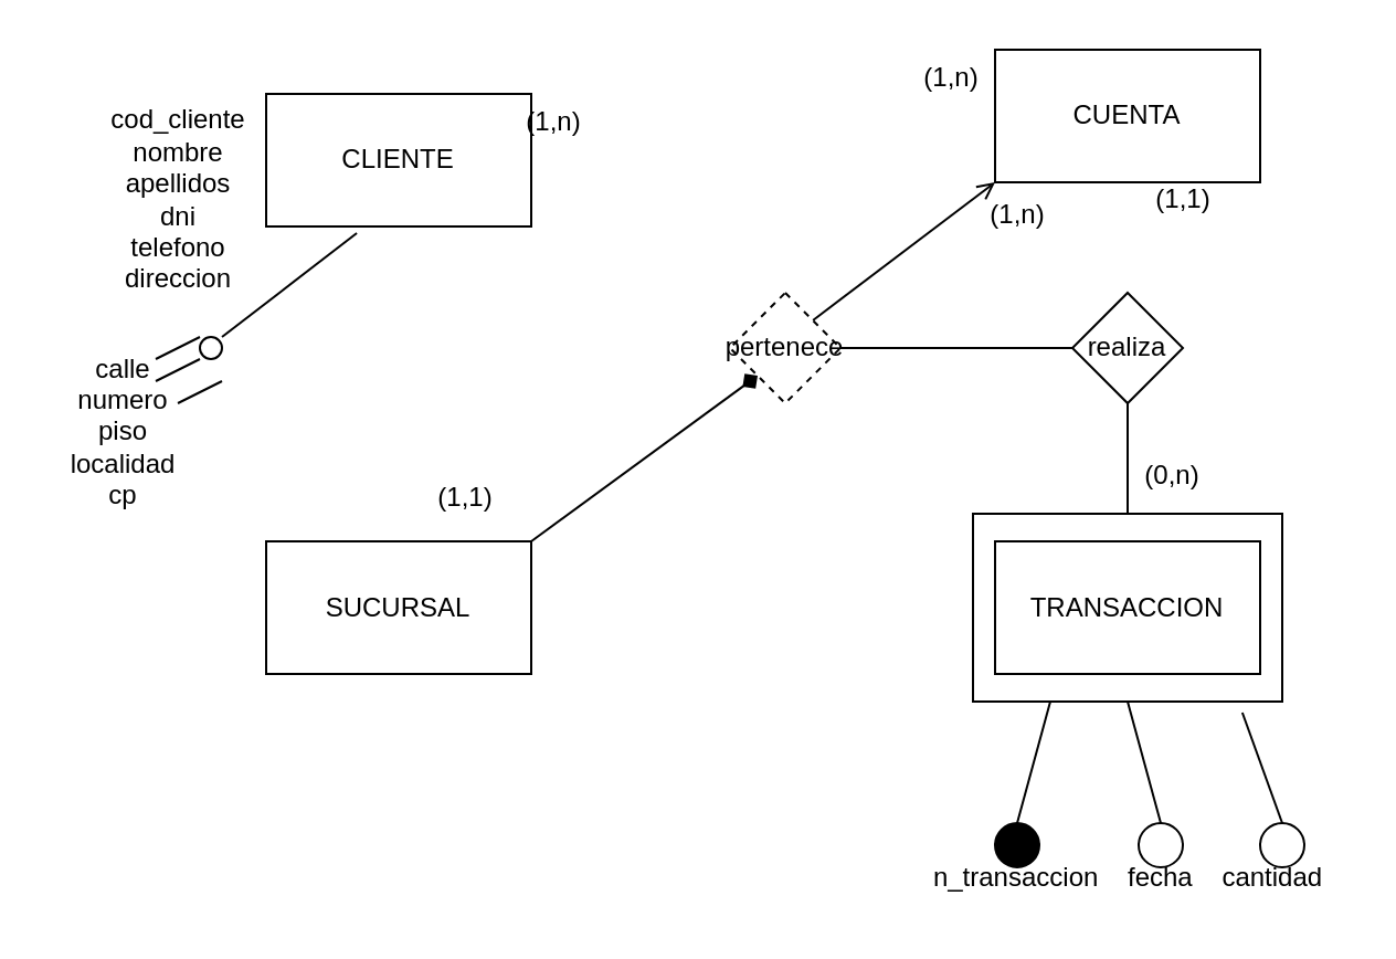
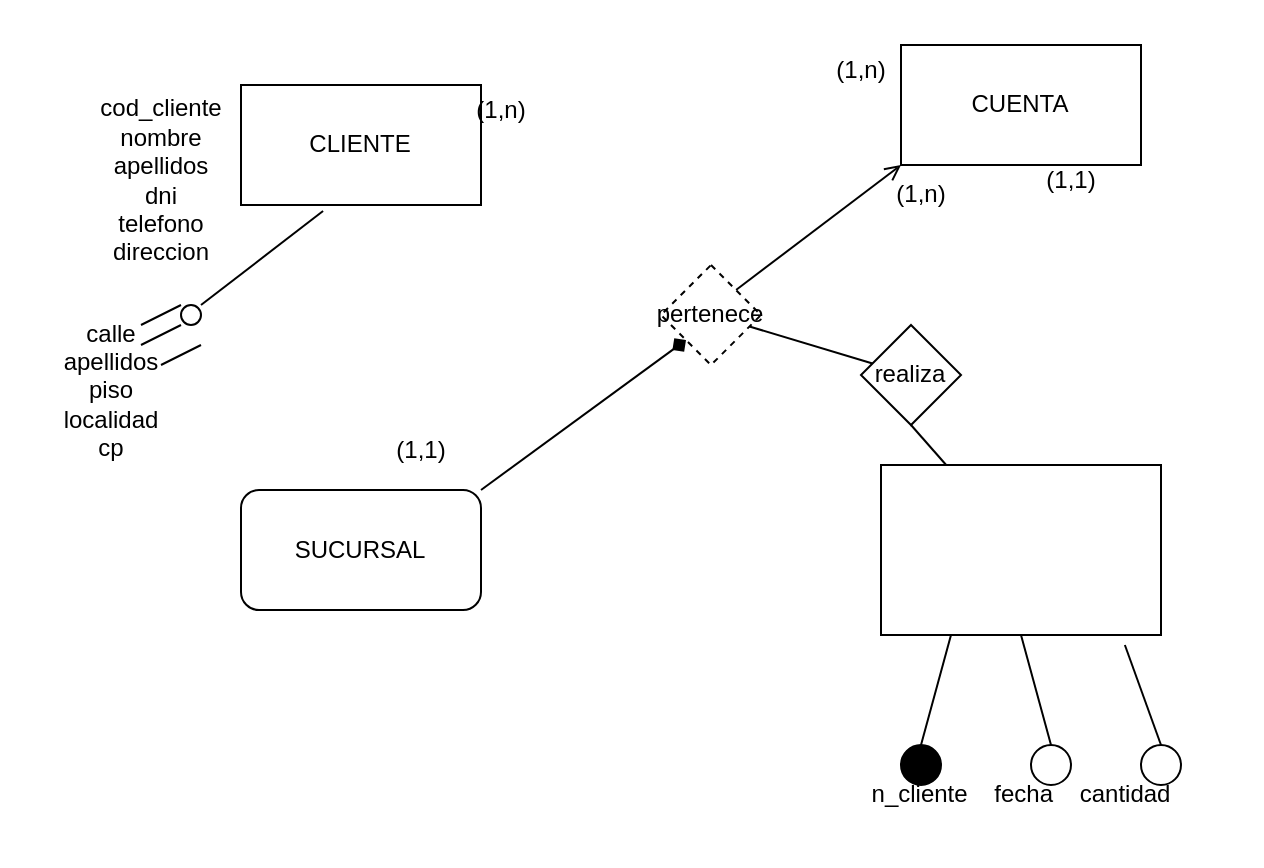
- <mxCell id="9" value="realiza" style="rhombus;whiteSpace=wrap;html=1;" vertex="1" parent="1"><mxGeometry x="485" y="132" width="50" height="50" as="geometry" /></mxCell>
+ <mxCell id="9" value="realiza" style="rhombus;whiteSpace=wrap;html=1;" vertex="1" parent="1"><mxGeometry x="430" y="162" width="50" height="50" as="geometry" /></mxCell>
- <mxCell id="23" value="calle&lt;div&gt;numero&lt;/div&gt;&lt;div&gt;piso&lt;/div&gt;&lt;div&gt;localidad&lt;/div&gt;&lt;div&gt;cp&lt;/div&gt;" style="text;html=1;align=center;verticalAlign=middle;resizable=0;points=[];autosize=1;strokeColor=none;fillColor=none;" vertex="1" parent="1"><mxGeometry x="20" y="150" width="70" height="90" as="geometry" /></mxCell>
+ <mxCell id="23" value="calle&lt;div&gt;apellidos&lt;/div&gt;&lt;div&gt;piso&lt;/div&gt;&lt;div&gt;localidad&lt;/div&gt;&lt;div&gt;cp&lt;/div&gt;" style="text;html=1;align=center;verticalAlign=middle;resizable=0;points=[];autosize=1;strokeColor=none;fillColor=none;" vertex="1" parent="1"><mxGeometry x="20" y="150" width="70" height="90" as="geometry" /></mxCell>
- <mxCell id="27" value="(0,n)" style="text;html=1;align=center;verticalAlign=middle;resizable=0;points=[];autosize=1;strokeColor=none;fillColor=none;" vertex="1" parent="1"><mxGeometry x="505" y="200" width="50" height="30" as="geometry" /></mxCell>
- <mxCell id="4" value="SUCURSAL" style="whiteSpace=wrap;html=1;" vertex="1" parent="1"><mxGeometry x="120" y="244.5" width="120" height="60" as="geometry" /></mxCell>
+ <mxCell id="4" value="SUCURSAL" style="whiteSpace=wrap;html=1;rounded=1;" vertex="1" parent="1"><mxGeometry x="120" y="244.5" width="120" height="60" as="geometry" /></mxCell>
- <mxCell id="5" value="TRANSACCION" style="whiteSpace=wrap;html=1;" vertex="1" parent="1"><mxGeometry x="450" y="244.5" width="120" height="60" as="geometry" /></mxCell>
- <mxCell id="13" value="n_transaccion&amp;nbsp; &amp;nbsp; fecha&amp;nbsp; &amp;nbsp; cantidad" style="text;html=1;align=center;verticalAlign=middle;resizable=0;points=[];autosize=1;strokeColor=none;fillColor=none;" vertex="1" parent="1"><mxGeometry x="410" y="382" width="200" height="30" as="geometry" /></mxCell>
+ <mxCell id="13" value="n_cliente&amp;nbsp; &amp;nbsp; fecha&amp;nbsp; &amp;nbsp; cantidad" style="text;html=1;align=center;verticalAlign=middle;resizable=0;points=[];autosize=1;strokeColor=none;fillColor=none;" vertex="1" parent="1"><mxGeometry x="410" y="382" width="200" height="30" as="geometry" /></mxCell>
